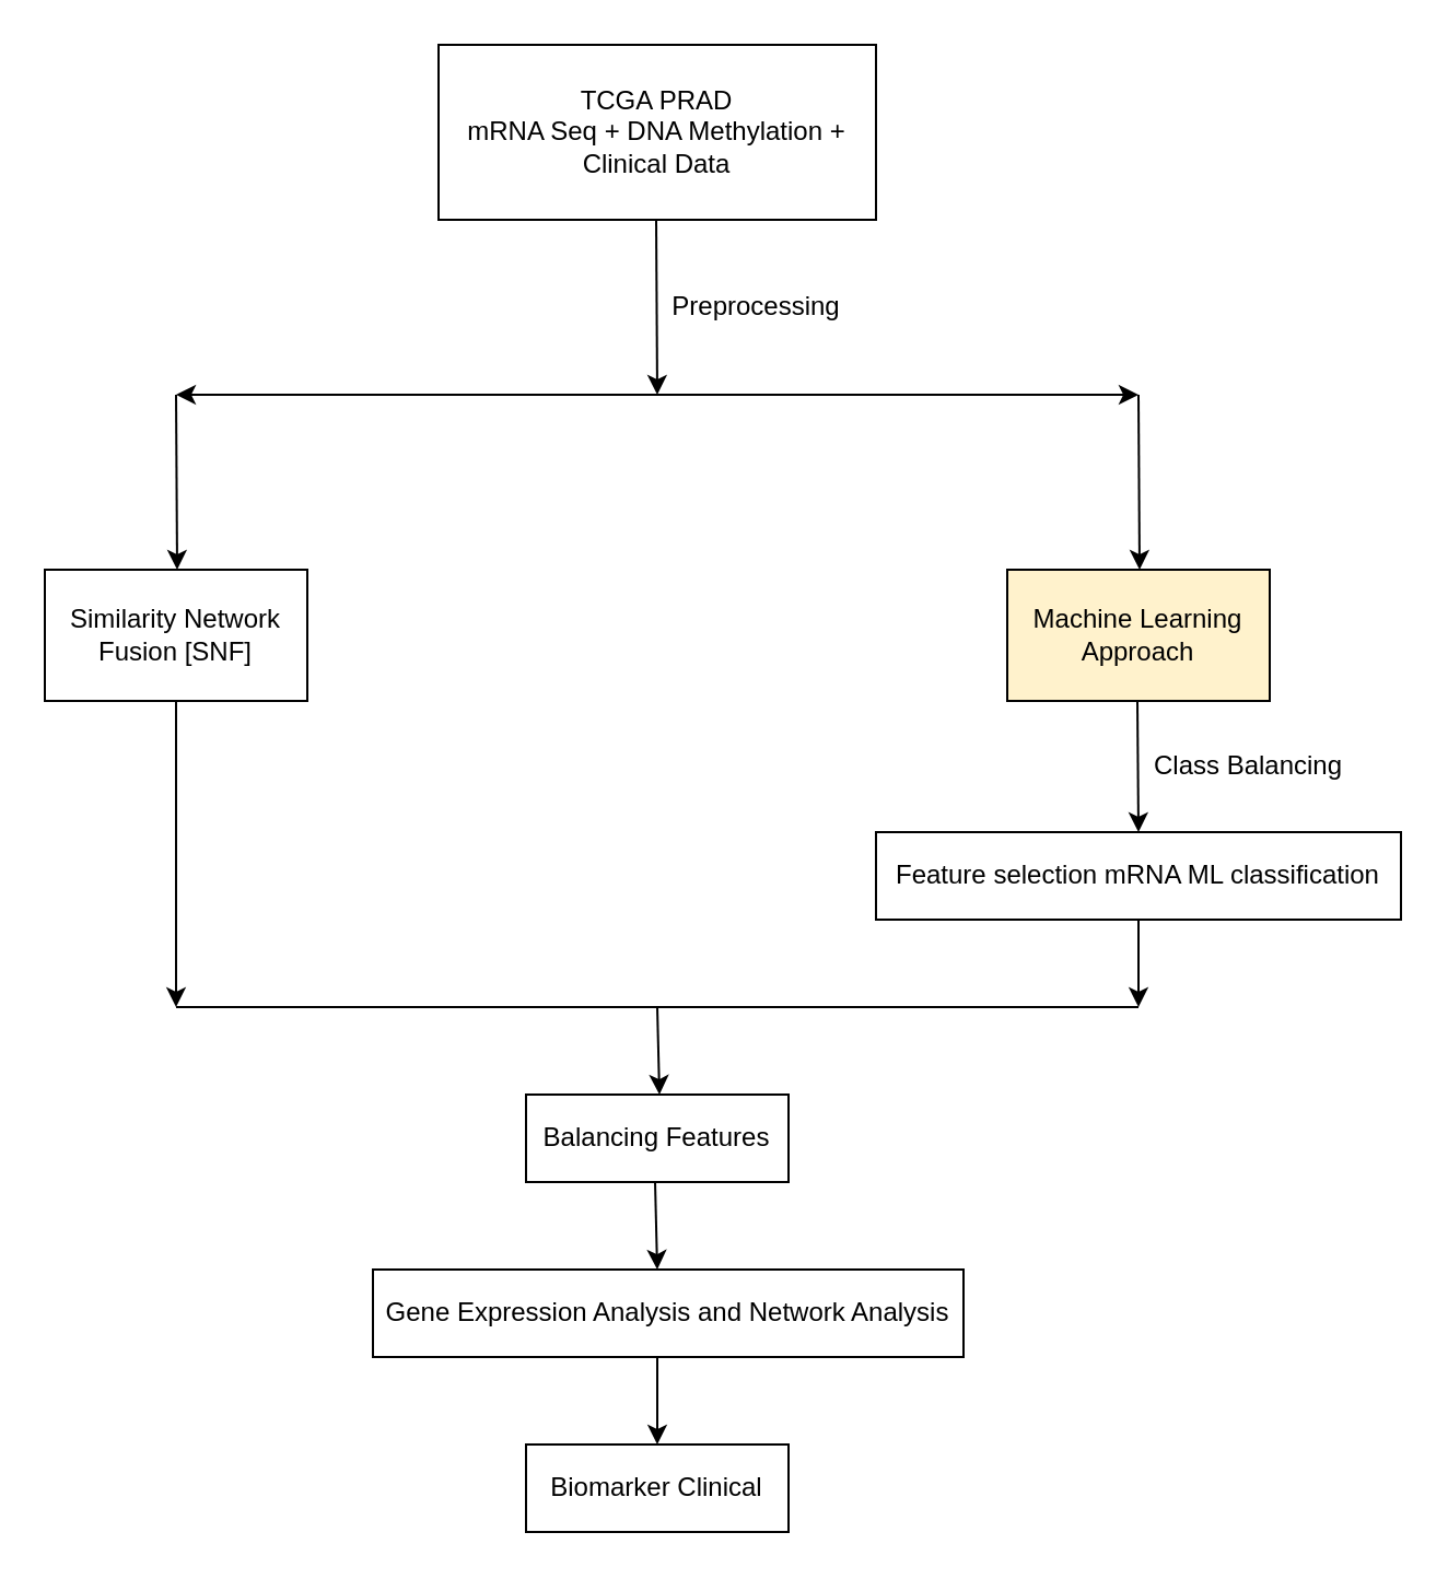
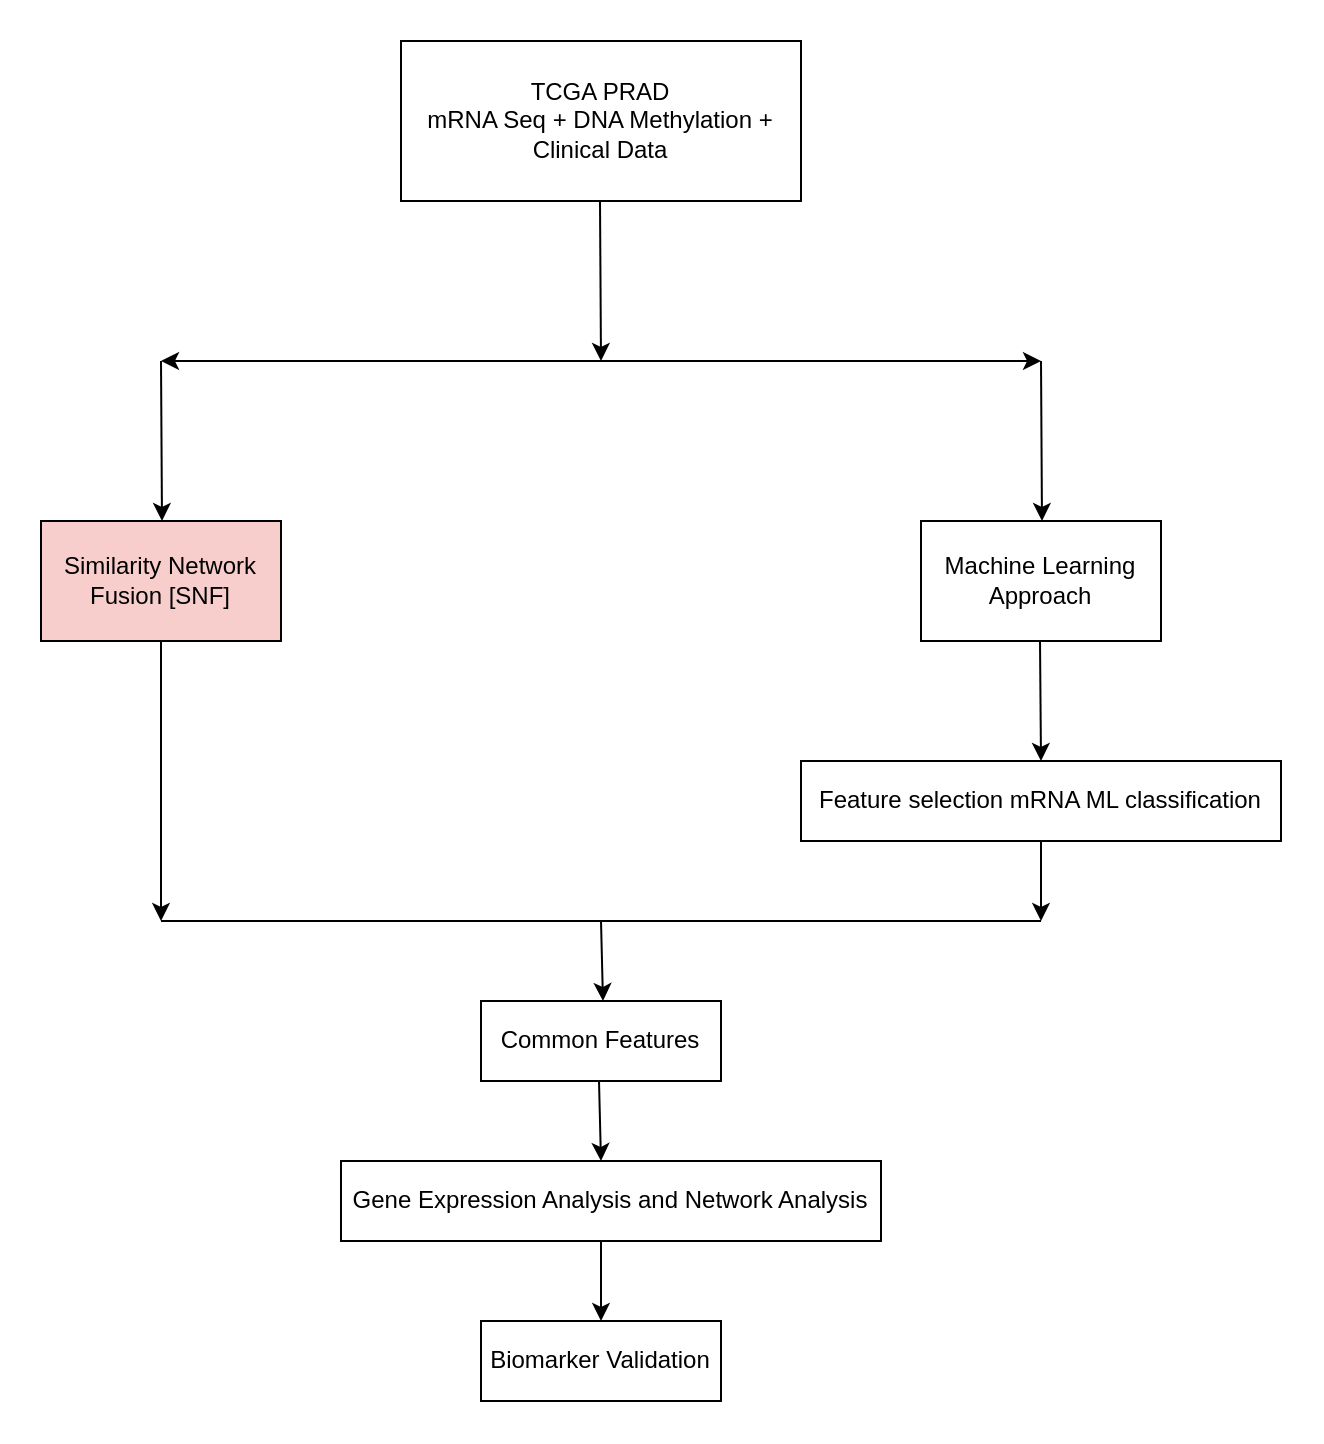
- <mxCell id="10" value="Preprocessing" style="text;html=1;align=center;verticalAlign=middle;resizable=0;points=[];autosize=1;strokeColor=none;fillColor=none;" vertex="1" parent="1"><mxGeometry x="300" y="130" width="90" height="20" as="geometry" /></mxCell>
- <mxCell id="8" value="Similarity Network Fusion [SNF]" style="rounded=0;whiteSpace=wrap;html=1;" vertex="1" parent="1"><mxGeometry x="20" y="260" width="120" height="60" as="geometry" /></mxCell>
+ <mxCell id="8" value="Similarity Network Fusion [SNF]" style="rounded=0;whiteSpace=wrap;html=1;fillColor=#f8cecc;" vertex="1" parent="1"><mxGeometry x="20" y="260" width="120" height="60" as="geometry" /></mxCell>
- <mxCell id="9" value="Machine Learning Approach" style="rounded=0;whiteSpace=wrap;html=1;fillColor=#fff2cc;" vertex="1" parent="1"><mxGeometry x="460" y="260" width="120" height="60" as="geometry" /></mxCell>
+ <mxCell id="9" value="Machine Learning Approach" style="rounded=0;whiteSpace=wrap;html=1;" vertex="1" parent="1"><mxGeometry x="460" y="260" width="120" height="60" as="geometry" /></mxCell>
- <mxCell id="12" value="Class Balancing" style="text;html=1;align=center;verticalAlign=middle;resizable=0;points=[];autosize=1;strokeColor=none;fillColor=none;" vertex="1" parent="1"><mxGeometry x="520" y="340" width="100" height="20" as="geometry" /></mxCell>
- <mxCell id="18" value="Balancing Features" style="rounded=0;whiteSpace=wrap;html=1;" vertex="1" parent="1"><mxGeometry x="240" y="500" width="120" height="40" as="geometry" /></mxCell>
+ <mxCell id="18" value="Common Features" style="rounded=0;whiteSpace=wrap;html=1;" vertex="1" parent="1"><mxGeometry x="240" y="500" width="120" height="40" as="geometry" /></mxCell>
- <mxCell id="22" value="Biomarker Clinical" style="rounded=0;whiteSpace=wrap;html=1;" vertex="1" parent="1"><mxGeometry x="240" y="660" width="120" height="40" as="geometry" /></mxCell>
+ <mxCell id="22" value="Biomarker Validation" style="rounded=0;whiteSpace=wrap;html=1;" vertex="1" parent="1"><mxGeometry x="240" y="660" width="120" height="40" as="geometry" /></mxCell>
